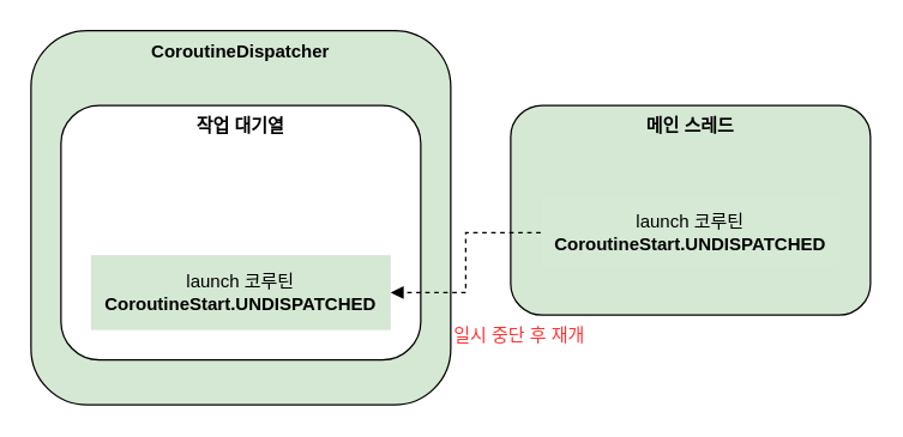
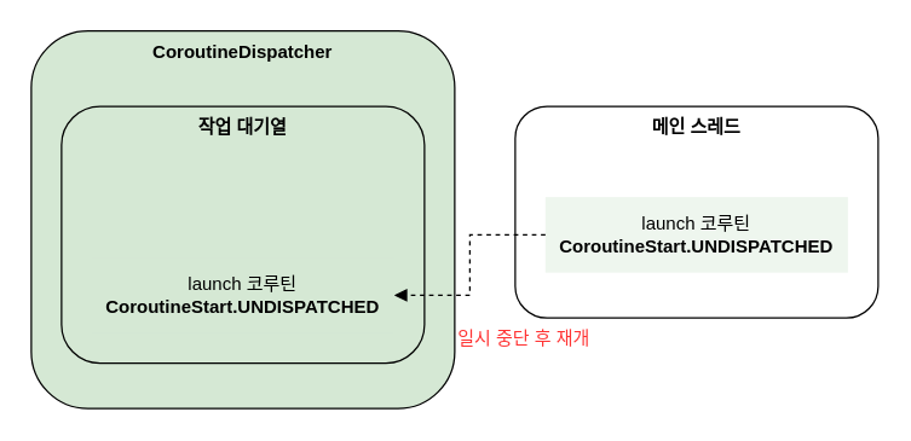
- <mxCell id="2" value="메인 스레드" style="rounded=1;whiteSpace=wrap;html=1;fontStyle=1;verticalAlign=top;fillColor=#d5e8d4;" vertex="1" parent="1"><mxGeometry x="340" y="70" width="240" height="140" as="geometry" /></mxCell>
+ <mxCell id="2" value="메인 스레드" style="rounded=1;whiteSpace=wrap;html=1;fontStyle=1;verticalAlign=top;" vertex="1" parent="1"><mxGeometry x="340" y="70" width="240" height="140" as="geometry" /></mxCell>
- <mxCell id="4" value="작업 대기열" style="rounded=1;whiteSpace=wrap;html=1;fontStyle=1;verticalAlign=top;" vertex="1" parent="1"><mxGeometry x="40" y="70" width="240" height="170" as="geometry" /></mxCell>
+ <mxCell id="4" value="작업 대기열" style="rounded=1;whiteSpace=wrap;html=1;fontStyle=1;verticalAlign=top;fillColor=#d5e8d4;" vertex="1" parent="1"><mxGeometry x="40" y="70" width="240" height="170" as="geometry" /></mxCell>
